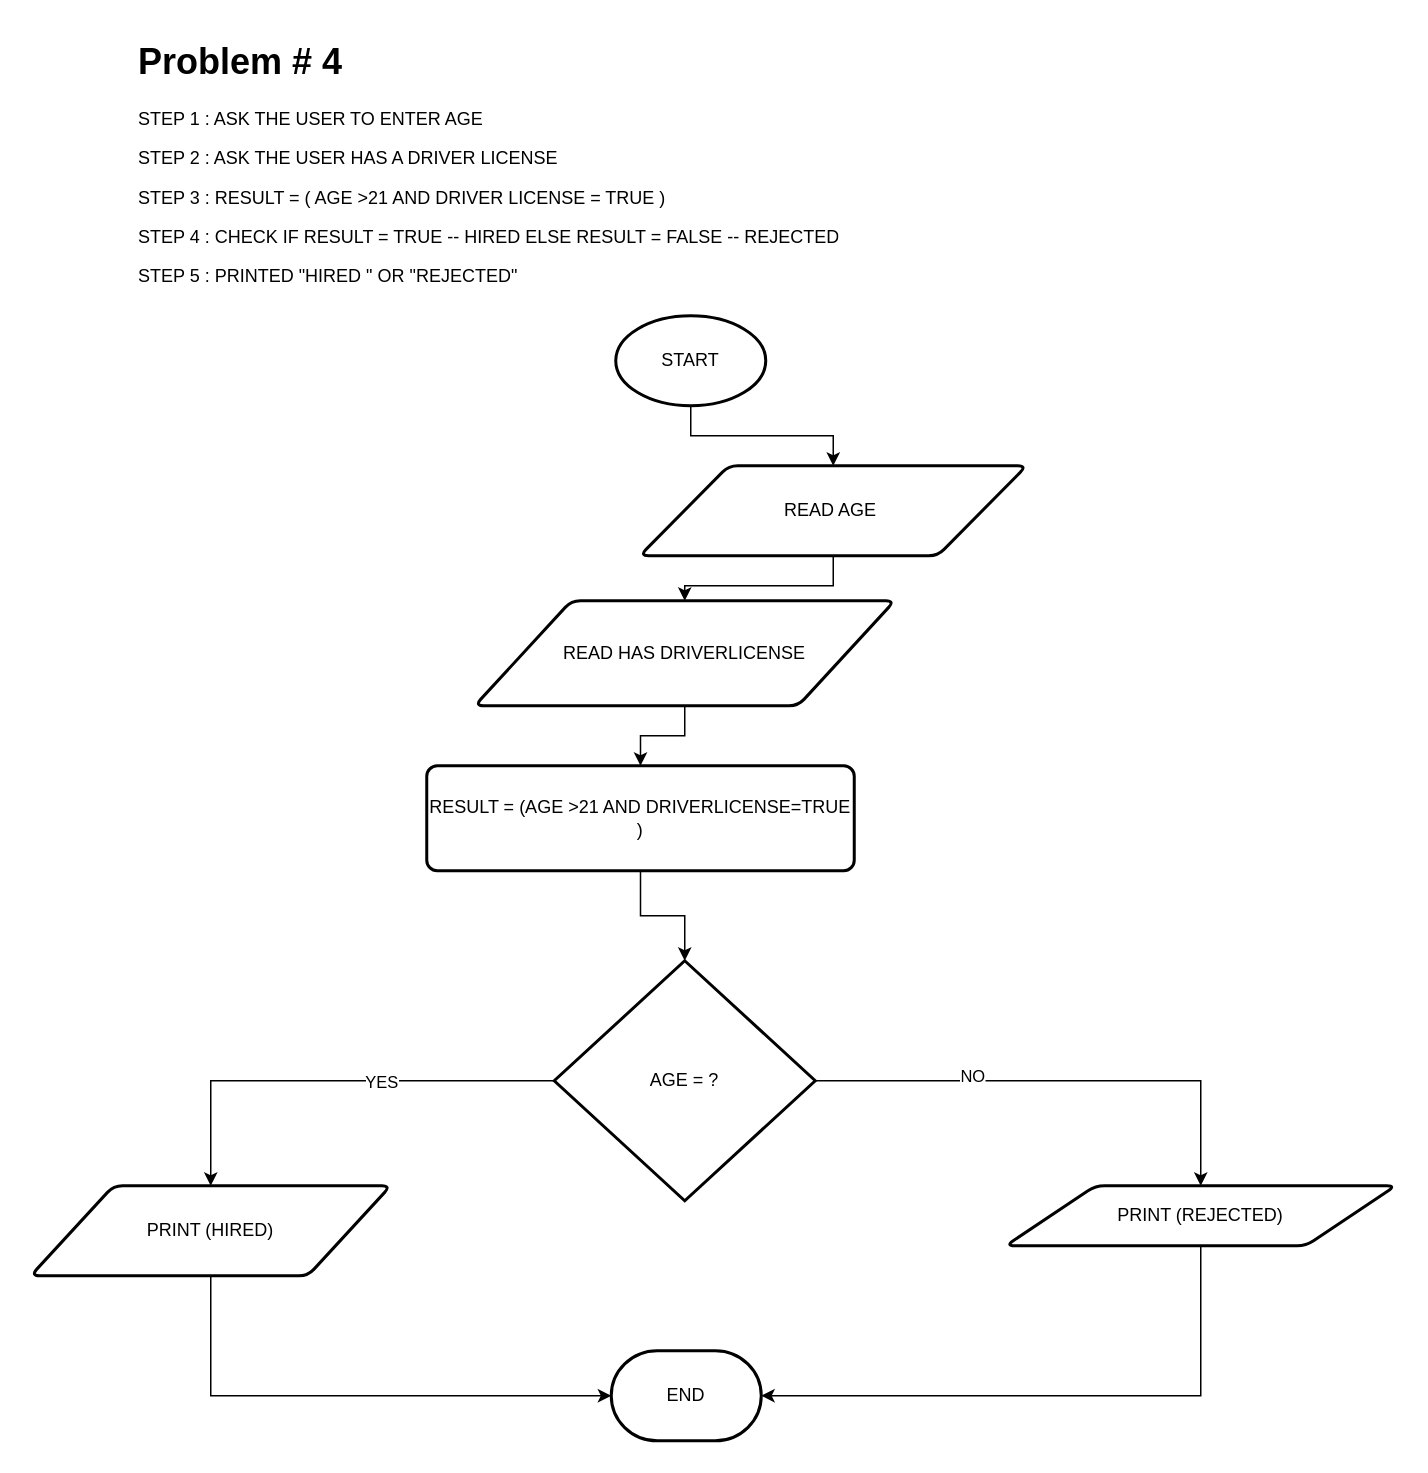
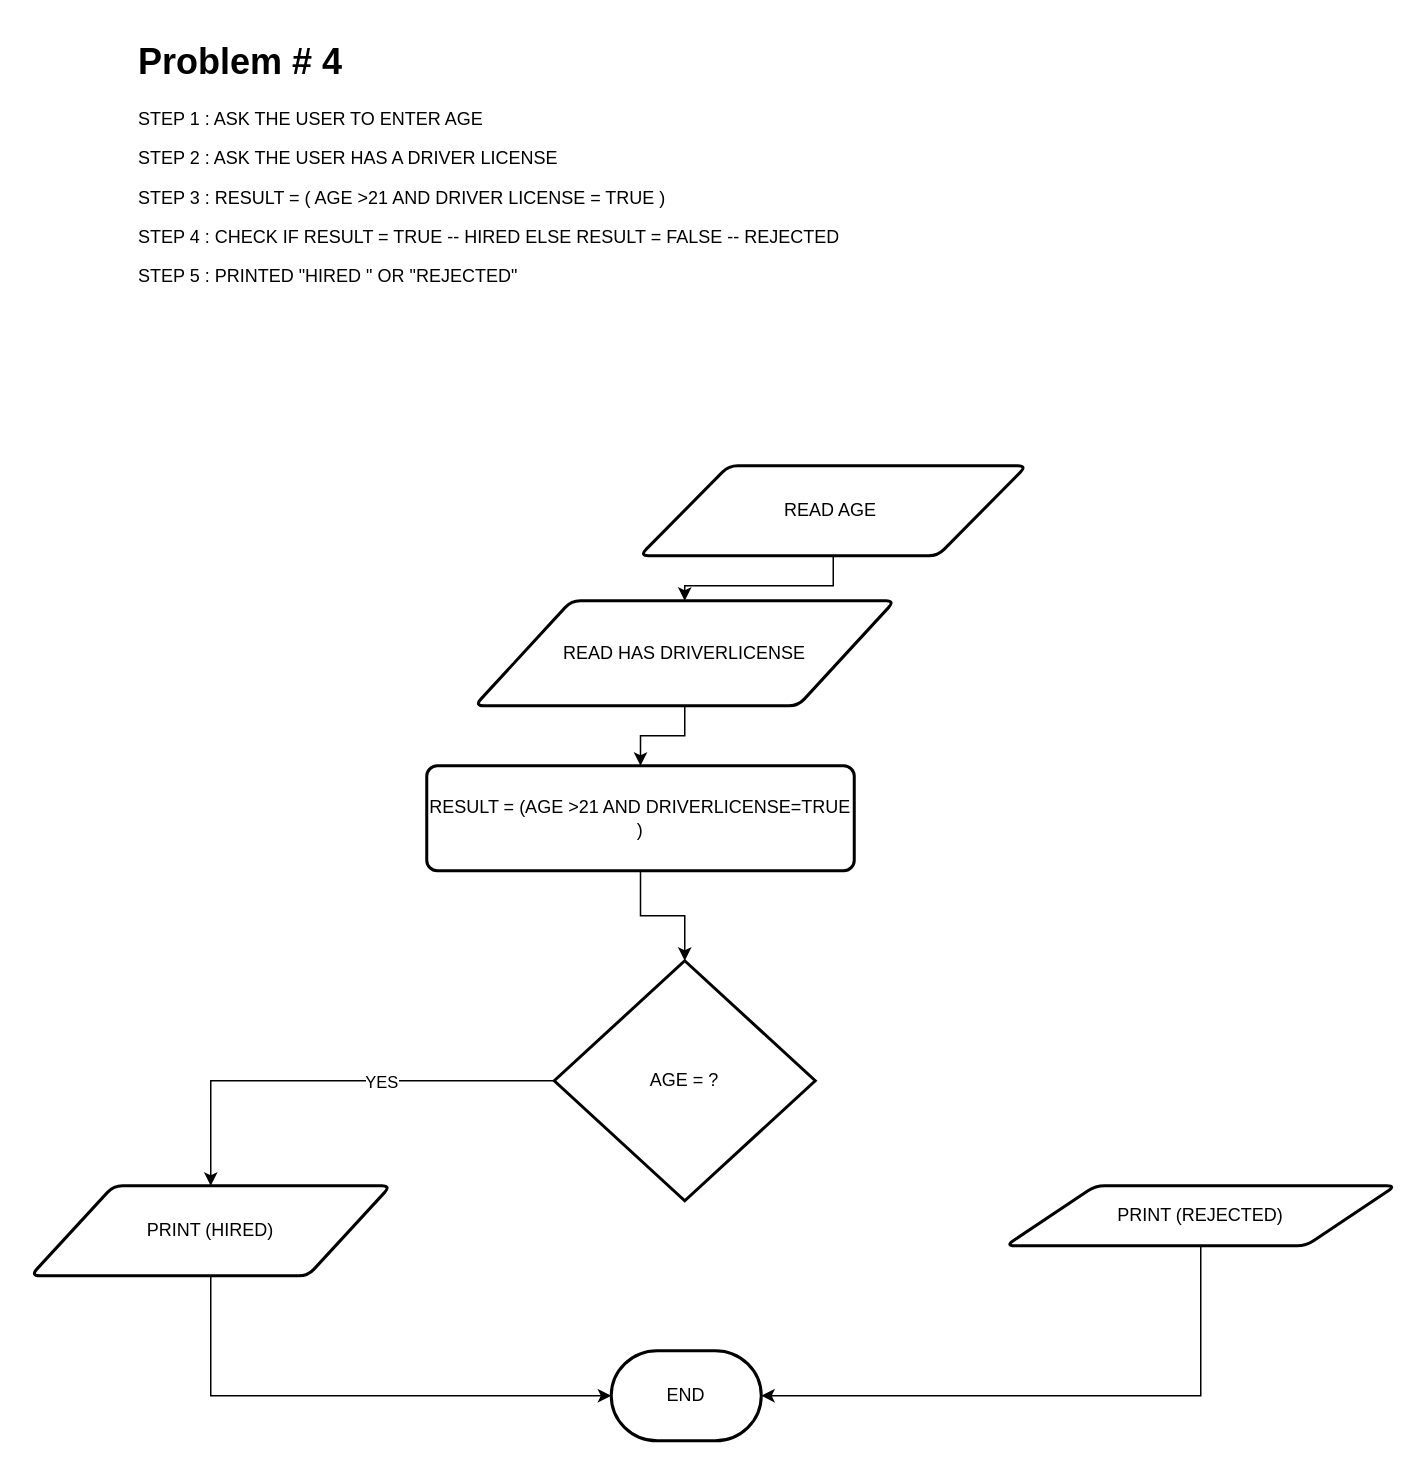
- <mxCell id="4" value="START" style="strokeWidth=2;html=1;shape=mxgraph.flowchart.start_1;whiteSpace=wrap;" vertex="1" parent="1"><mxGeometry x="410" y="210" width="100" height="60" as="geometry" /></mxCell>
- <mxCell id="3" style="edgeStyle=orthogonalEdgeStyle;rounded=0;orthogonalLoop=1;jettySize=auto;html=1;exitX=0.5;exitY=1;exitDx=0;exitDy=0;exitPerimeter=0;entryX=0.5;entryY=0;entryDx=0;entryDy=0;" edge="1" parent="1" source="4" target="6"><mxGeometry relative="1" as="geometry" /></mxCell>
- <mxCell id="10" style="edgeStyle=orthogonalEdgeStyle;rounded=0;orthogonalLoop=1;jettySize=auto;html=1;exitX=1;exitY=0.5;exitDx=0;exitDy=0;exitPerimeter=0;entryX=0.5;entryY=0;entryDx=0;entryDy=0;" edge="1" parent="1" source="14" target="16"><mxGeometry relative="1" as="geometry" /></mxCell>
- <mxCell id="11" value="NO" style="edgeLabel;html=1;align=center;verticalAlign=middle;resizable=0;points=[];" vertex="1" connectable="0" parent="10"><mxGeometry x="-0.361" y="4" relative="1" as="geometry"><mxPoint as="offset" /></mxGeometry></mxCell>
